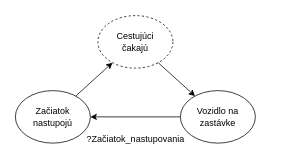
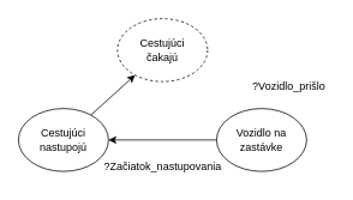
+ <mxCell id="8" value="?&lt;span style=&quot;text-align: left; text-wrap: wrap;&quot;&gt;Vozidlo_prišlo&lt;/span&gt;" style="text;html=1;align=center;verticalAlign=middle;resizable=0;points=[];autosize=1;strokeColor=none;fillColor=none;" parent="1" vertex="1"><mxGeometry x="270" y="80" width="100" height="30" as="geometry" /></mxCell>
- <mxCell id="7" value="" style="endArrow=classic;html=1;rounded=0;endFill=1;" parent="1" source="2" target="4" edge="1"><mxGeometry width="50" height="50" relative="1" as="geometry"><mxPoint x="155" y="160" as="sourcePoint" /><mxPoint x="205" y="110" as="targetPoint" /></mxGeometry></mxCell>
- <mxCell id="6" value="&lt;div&gt;Začiatok&lt;/div&gt;&lt;div&gt;nastupojú&lt;/div&gt;" style="ellipse;whiteSpace=wrap;html=1;" parent="1" vertex="1"><mxGeometry x="20" y="120" width="100" height="70" as="geometry" /></mxCell>
+ <mxCell id="6" value="&lt;div&gt;Cestujúci&lt;/div&gt;&lt;div&gt;nastupojú&lt;/div&gt;" style="ellipse;whiteSpace=wrap;html=1;" parent="1" vertex="1"><mxGeometry x="20" y="120" width="100" height="70" as="geometry" /></mxCell>
